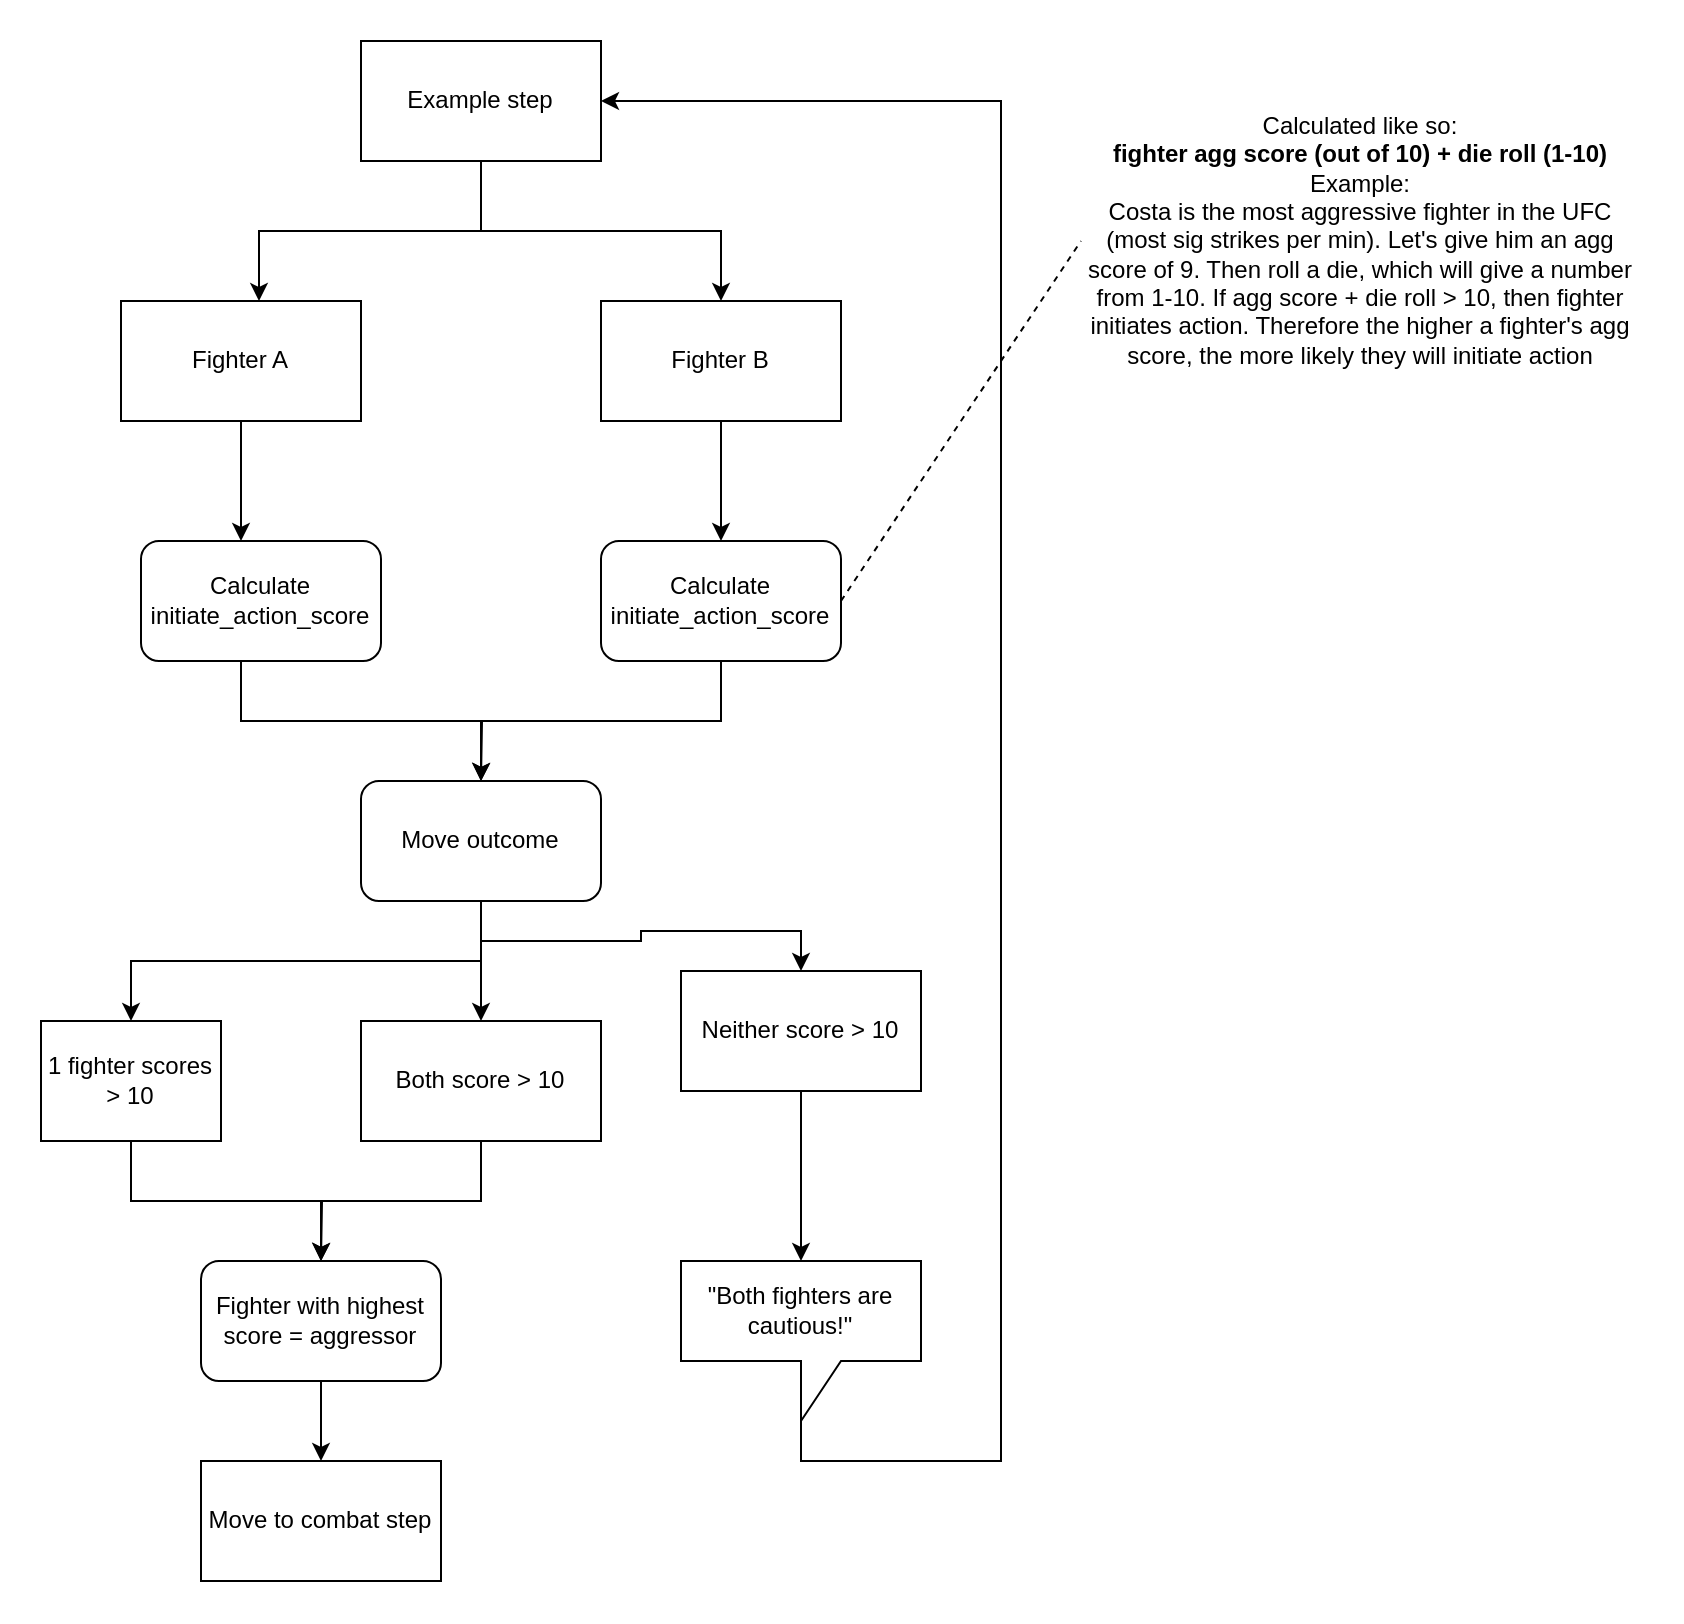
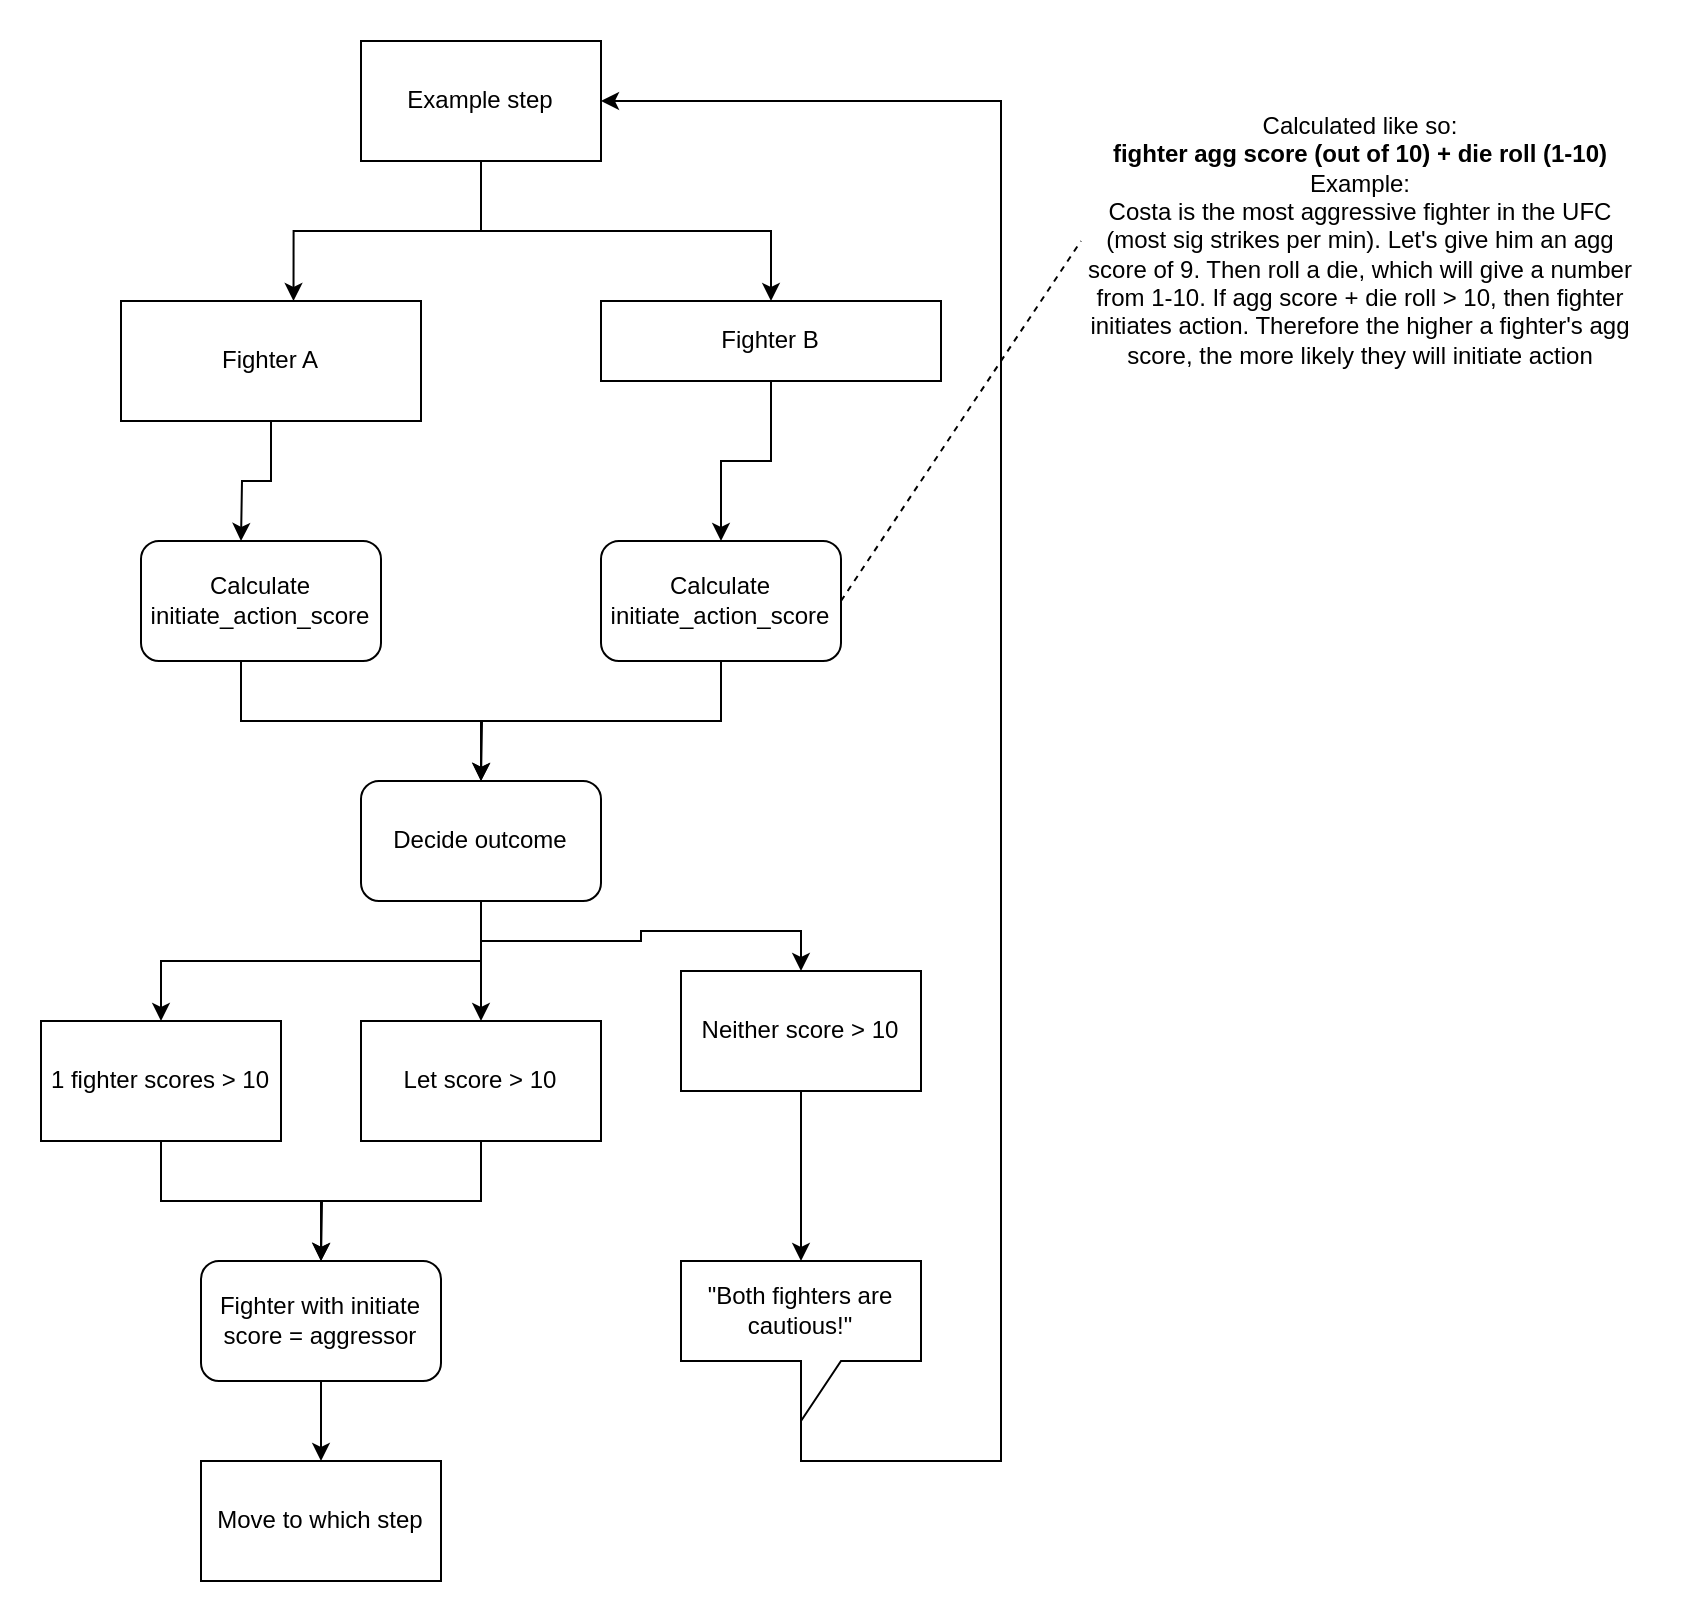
- <mxCell id="6" value="Fighter A" style="rounded=0;whiteSpace=wrap;html=1;" parent="1" vertex="1"><mxGeometry x="60" y="150" width="120" height="60" as="geometry" /></mxCell>
+ <mxCell id="6" value="Fighter A" style="rounded=0;whiteSpace=wrap;html=1;" parent="1" vertex="1"><mxGeometry x="60" y="150" width="150" height="60" as="geometry" /></mxCell>
- <mxCell id="8" value="Fighter B" style="rounded=0;whiteSpace=wrap;html=1;" parent="1" vertex="1"><mxGeometry x="300" y="150" width="120" height="60" as="geometry" /></mxCell>
+ <mxCell id="8" value="Fighter B" style="rounded=0;whiteSpace=wrap;html=1;" parent="1" vertex="1"><mxGeometry x="300" y="150" width="170" height="40" as="geometry" /></mxCell>
- <mxCell id="13" value="Move outcome" style="rounded=1;whiteSpace=wrap;html=1;" parent="1" vertex="1"><mxGeometry x="180" y="390" width="120" height="60" as="geometry" /></mxCell>
+ <mxCell id="13" value="Decide outcome" style="rounded=1;whiteSpace=wrap;html=1;" parent="1" vertex="1"><mxGeometry x="180" y="390" width="120" height="60" as="geometry" /></mxCell>
- <mxCell id="19" value="1 fighter scores &amp;gt; 10" style="rounded=0;whiteSpace=wrap;html=1;" parent="1" vertex="1"><mxGeometry x="20" y="510" width="90" height="60" as="geometry" /></mxCell>
+ <mxCell id="19" value="1 fighter scores &amp;gt; 10" style="rounded=0;whiteSpace=wrap;html=1;" parent="1" vertex="1"><mxGeometry y="510" width="120" height="60" as="geometry" x="20" /></mxCell>
- <mxCell id="17" value="Both score &amp;gt; 10" style="rounded=0;whiteSpace=wrap;html=1;" parent="1" vertex="1"><mxGeometry x="180" y="510" width="120" height="60" as="geometry" /></mxCell>
+ <mxCell id="17" value="Let score &amp;gt; 10" style="rounded=0;whiteSpace=wrap;html=1;" parent="1" vertex="1"><mxGeometry x="180" y="510" width="120" height="60" as="geometry" /></mxCell>
- <mxCell id="21" value="Fighter with highest score = aggressor" style="rounded=1;whiteSpace=wrap;html=1;" parent="1" vertex="1"><mxGeometry x="100" y="630" width="120" height="60" as="geometry" /></mxCell>
+ <mxCell id="21" value="Fighter with initiate score = aggressor" style="rounded=1;whiteSpace=wrap;html=1;" parent="1" vertex="1"><mxGeometry x="100" y="630" width="120" height="60" as="geometry" /></mxCell>
- <mxCell id="22" value="Move to combat step" style="rounded=0;whiteSpace=wrap;html=1;" parent="1" vertex="1"><mxGeometry x="100" y="730" width="120" height="60" as="geometry" /></mxCell>
+ <mxCell id="22" value="Move to which step" style="rounded=0;whiteSpace=wrap;html=1;" parent="1" vertex="1"><mxGeometry x="100" y="730" width="120" height="60" as="geometry" /></mxCell>
